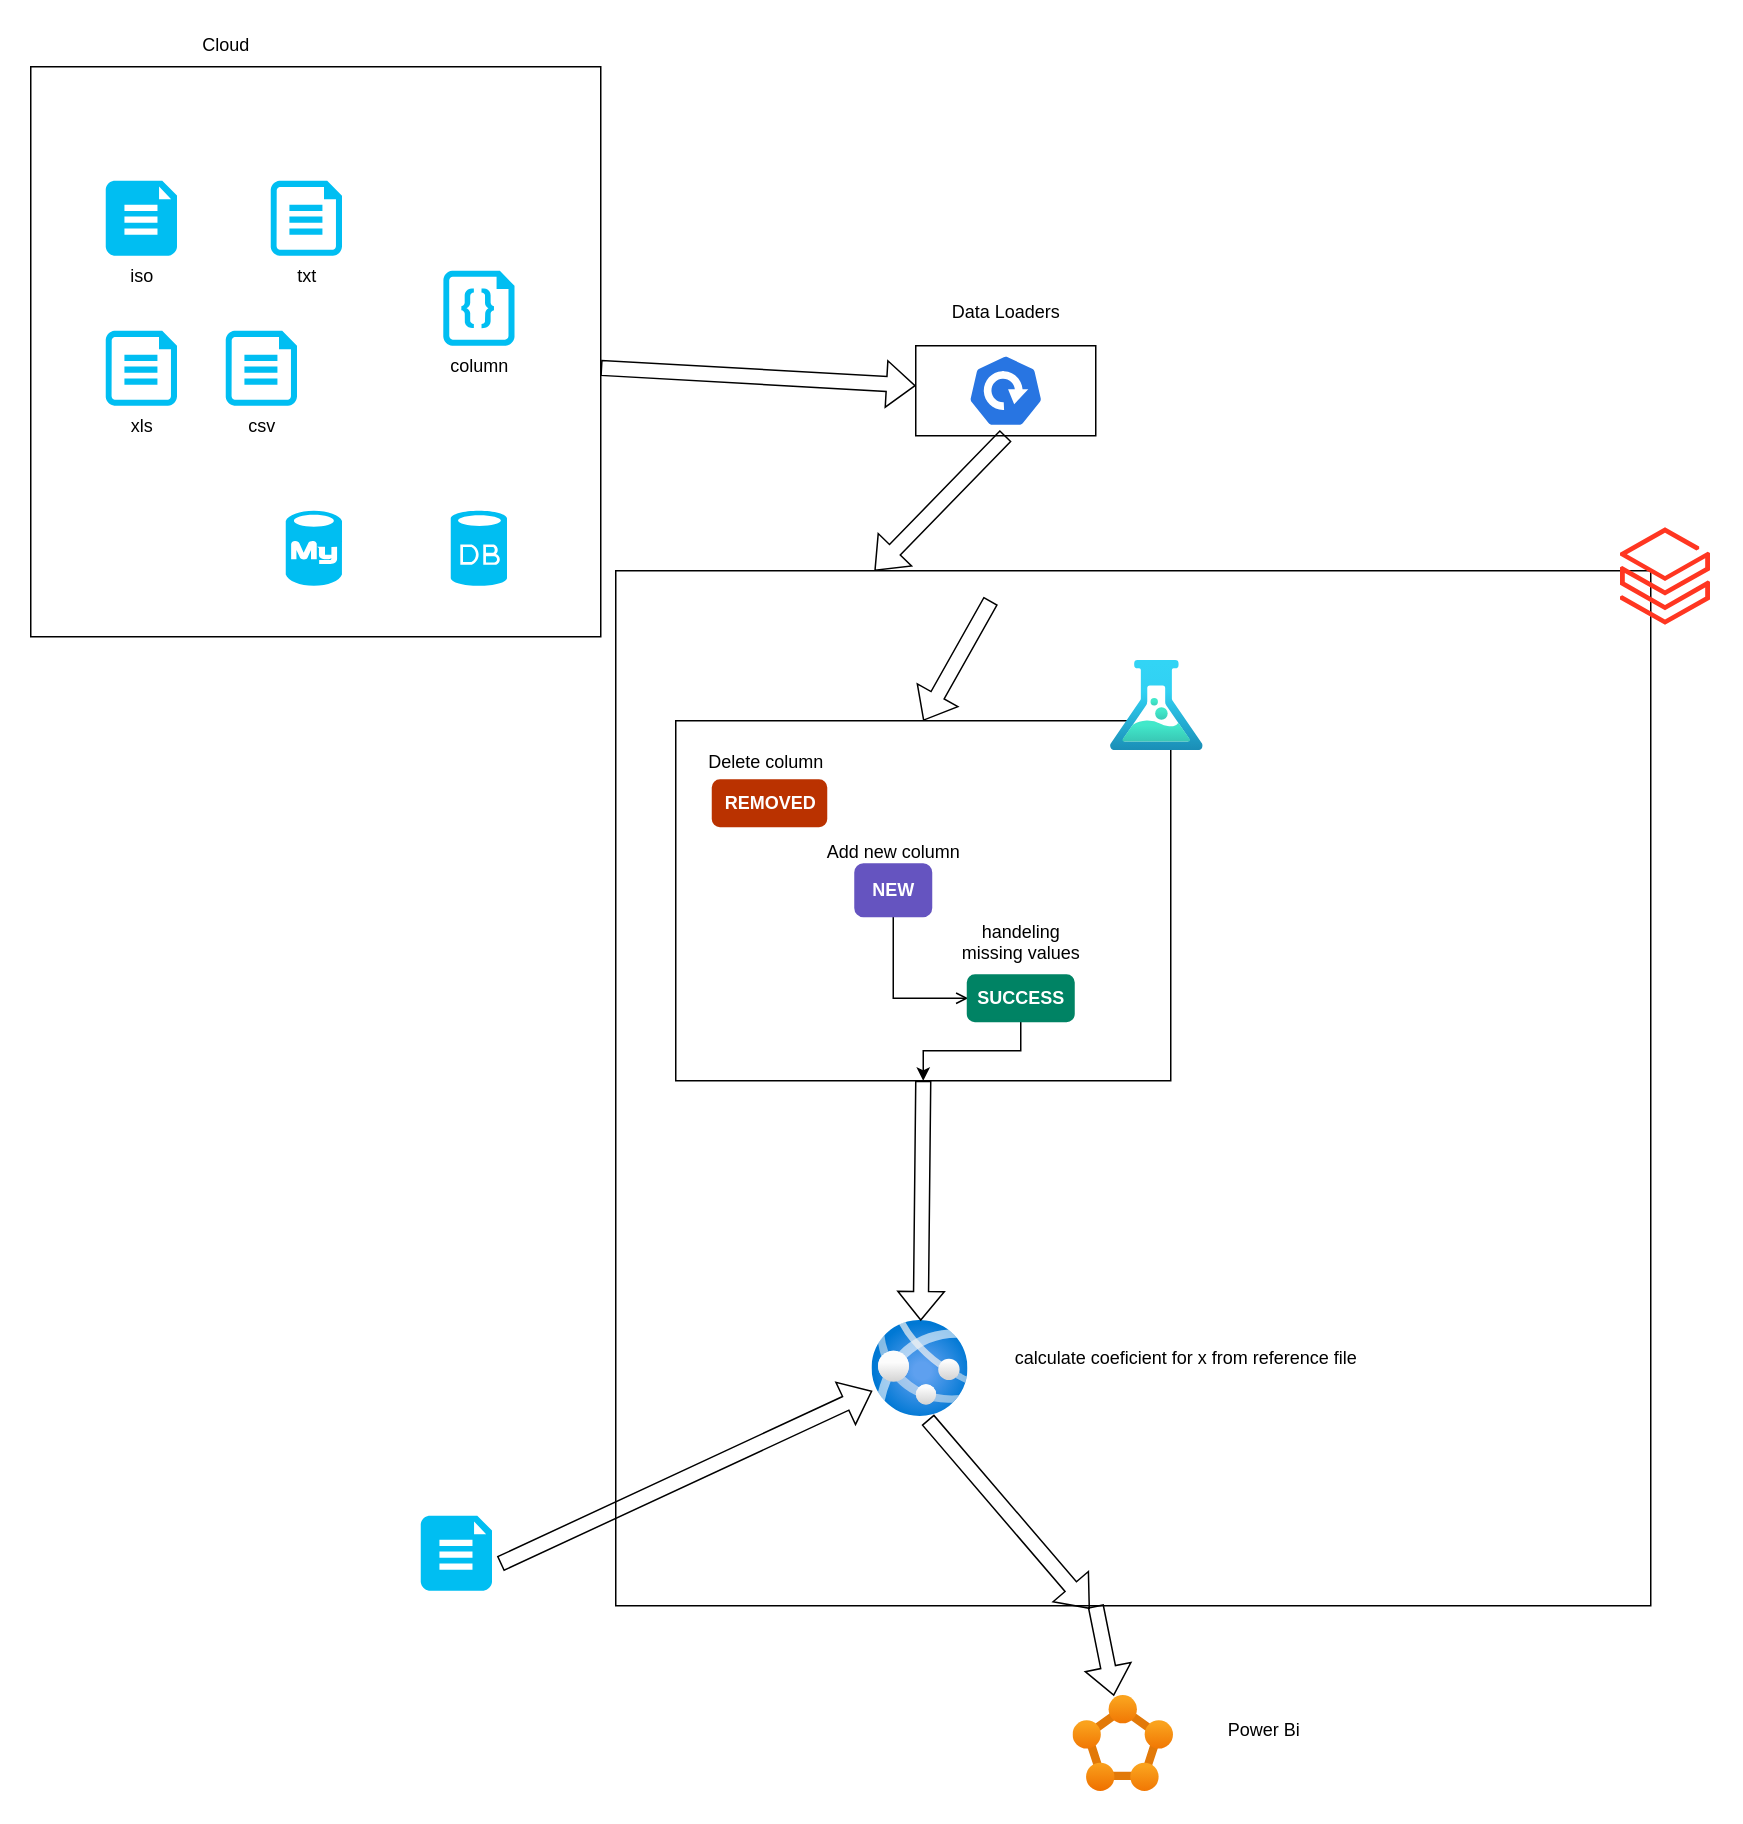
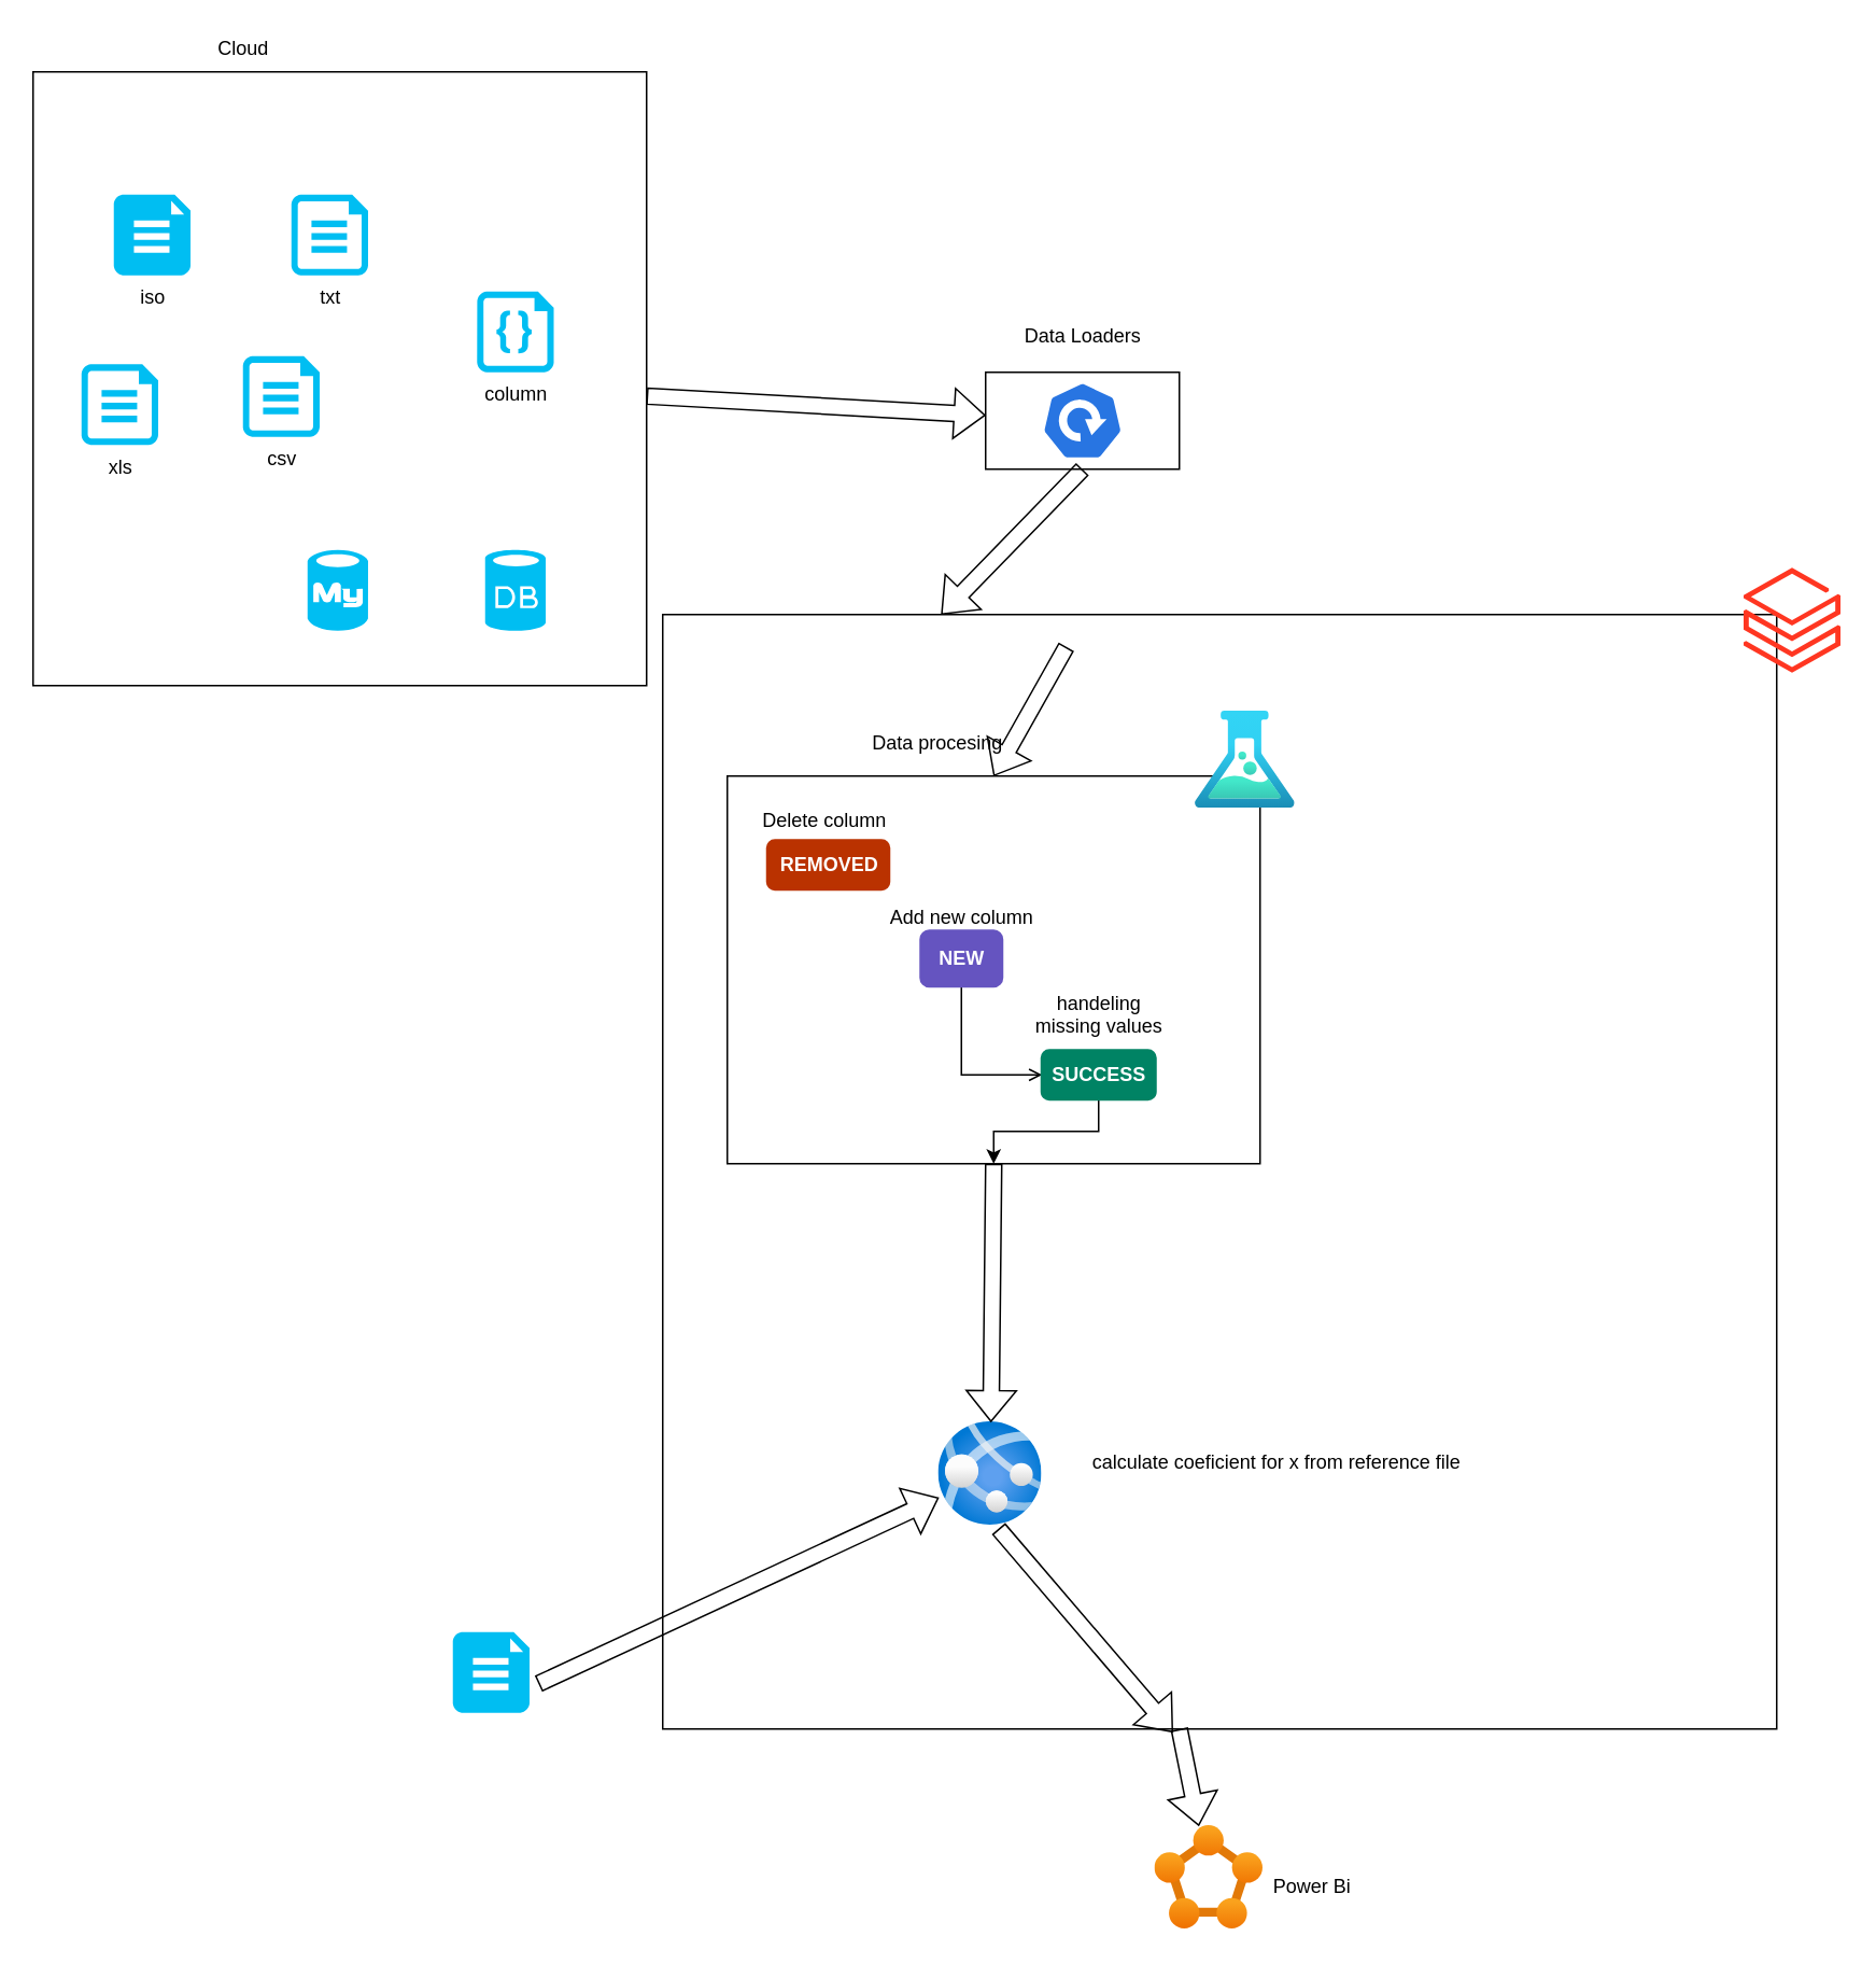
- <mxCell id="9" value="&lt;div&gt;xls&lt;/div&gt;&lt;div&gt;&lt;br&gt;&lt;/div&gt;" style="verticalLabelPosition=bottom;html=1;verticalAlign=top;align=center;strokeColor=none;fillColor=#00BEF2;shape=mxgraph.azure.file;pointerEvents=1;" vertex="1" parent="1"><mxGeometry x="70" y="220" width="47.5" height="50" as="geometry" /></mxCell>
+ <mxCell id="9" value="&lt;div&gt;xls&lt;/div&gt;&lt;div&gt;&lt;br&gt;&lt;/div&gt;" style="verticalLabelPosition=bottom;html=1;verticalAlign=top;align=center;strokeColor=none;fillColor=#00BEF2;shape=mxgraph.azure.file;pointerEvents=1;" vertex="1" parent="1"><mxGeometry x="50" y="225" width="47.5" height="50" as="geometry" /></mxCell>
+ <mxCell id="19" value="Data procesing" style="text;html=1;align=center;verticalAlign=middle;resizable=0;points=[];autosize=1;strokeColor=none;fillColor=none;" vertex="1" parent="1"><mxGeometry x="530" y="450" width="100" height="20" as="geometry" /></mxCell>
- <mxCell id="38" value="&lt;div&gt;Power Bi&lt;/div&gt;&lt;div&gt;&lt;br&gt;&lt;/div&gt;" style="text;html=1;align=center;verticalAlign=middle;resizable=0;points=[];autosize=1;strokeColor=none;fillColor=none;" vertex="1" parent="1"><mxGeometry x="812" y="1145" width="60" height="30" as="geometry" /></mxCell>
+ <mxCell id="38" value="&lt;div&gt;Power Bi&lt;/div&gt;&lt;div&gt;&lt;br&gt;&lt;/div&gt;" style="text;html=1;align=center;verticalAlign=middle;resizable=0;points=[];autosize=1;strokeColor=none;fillColor=none;" vertex="1" parent="1"><mxGeometry x="782" y="1160" width="60" height="30" as="geometry" /></mxCell>
